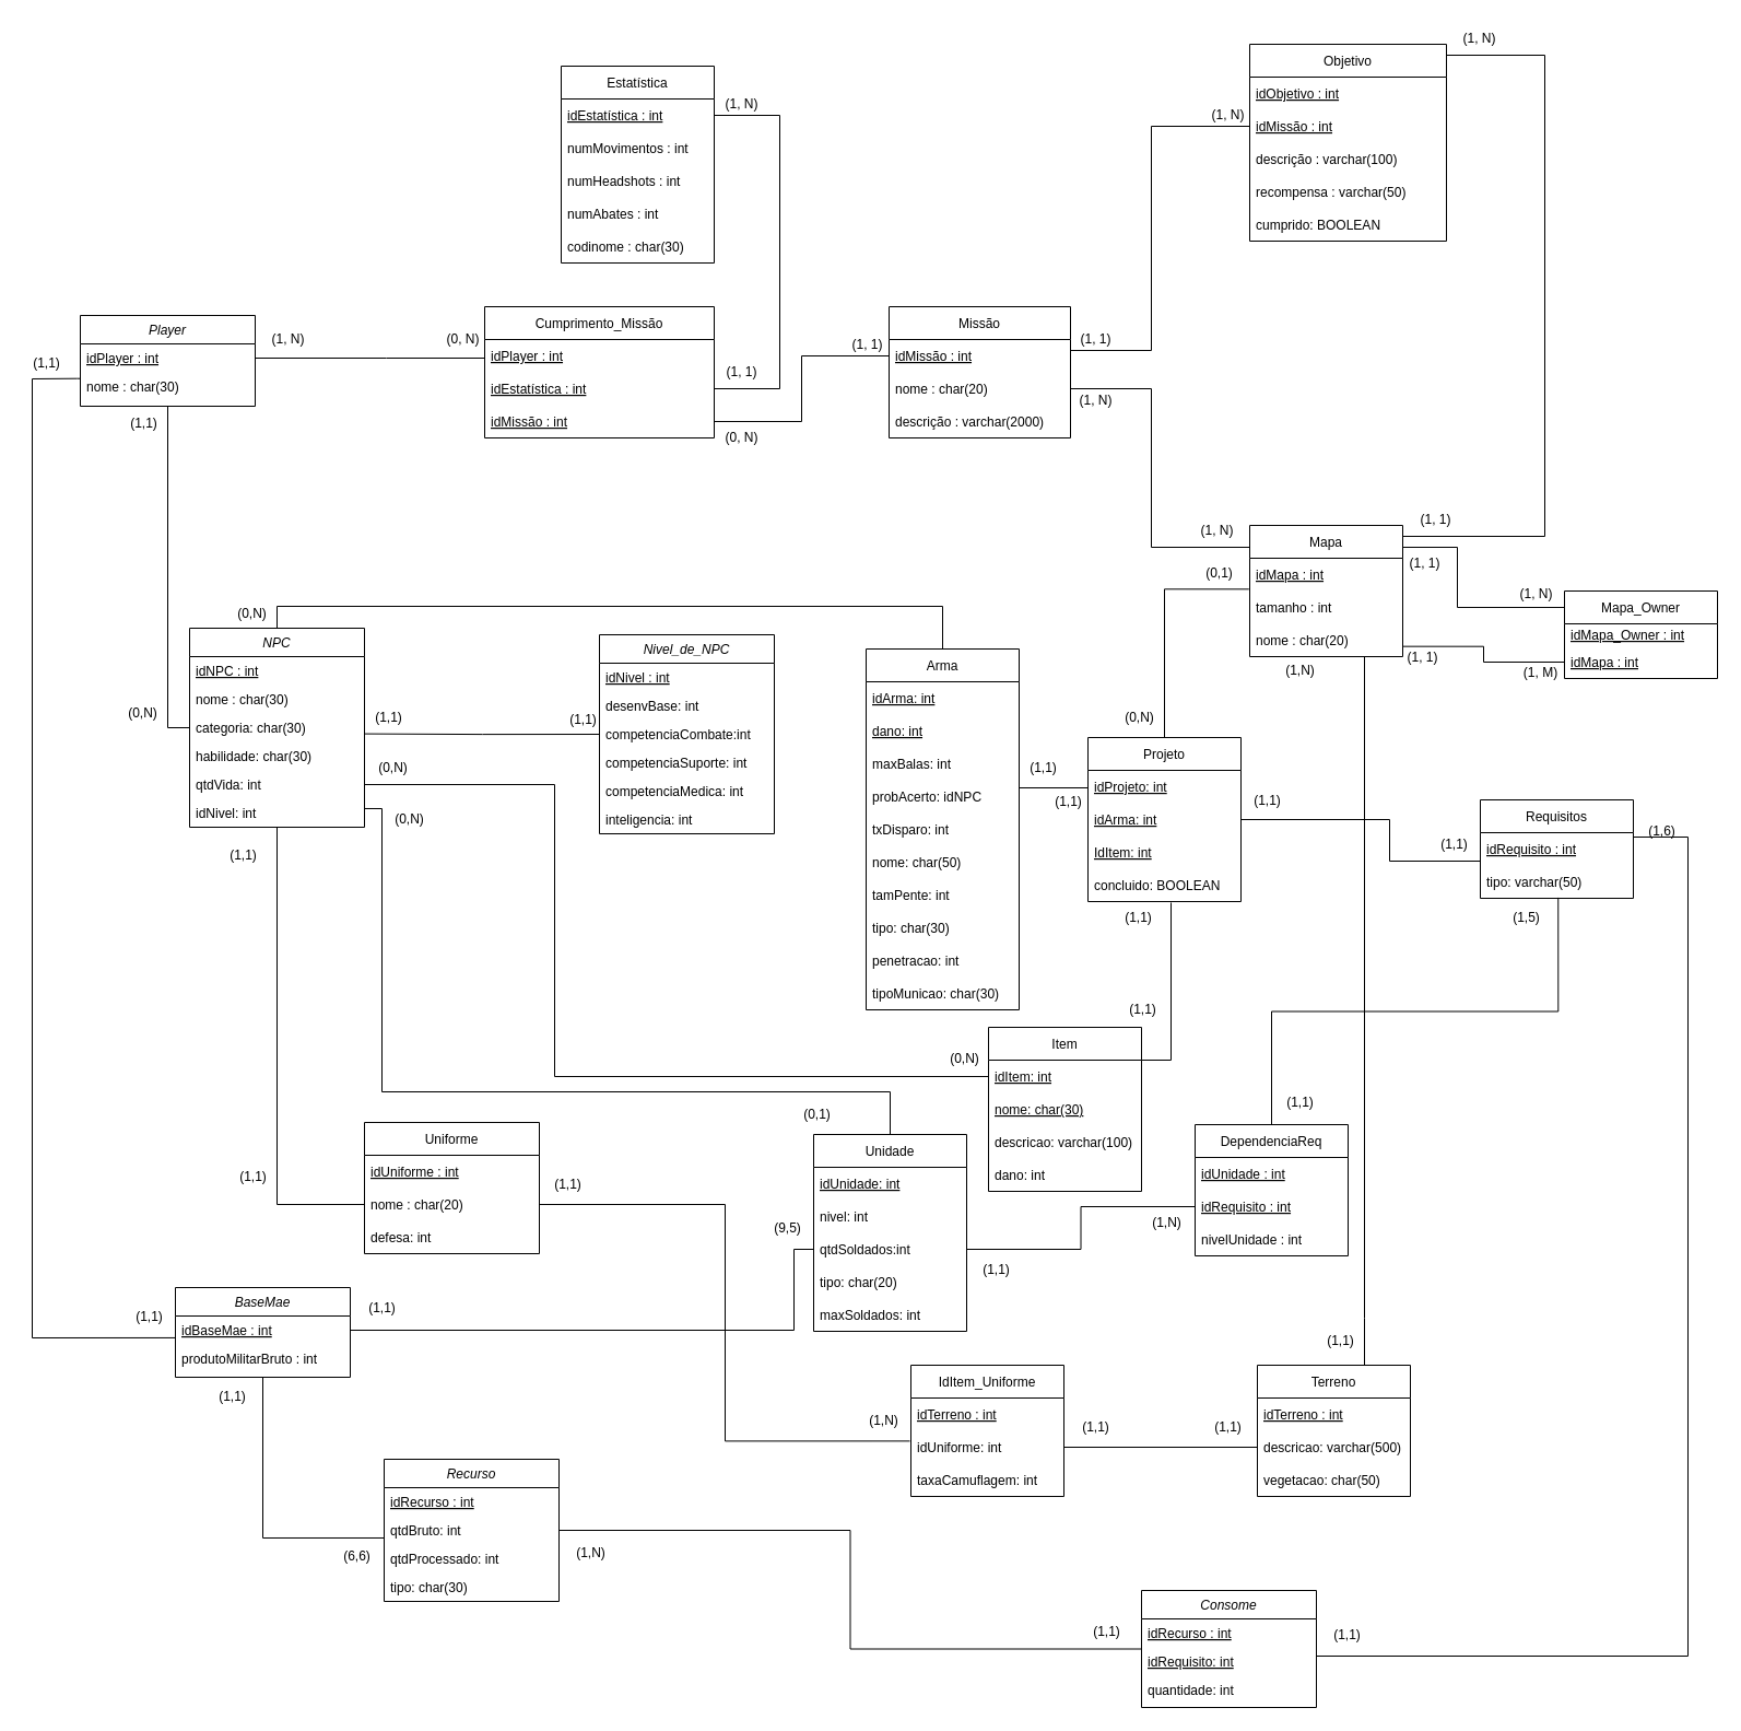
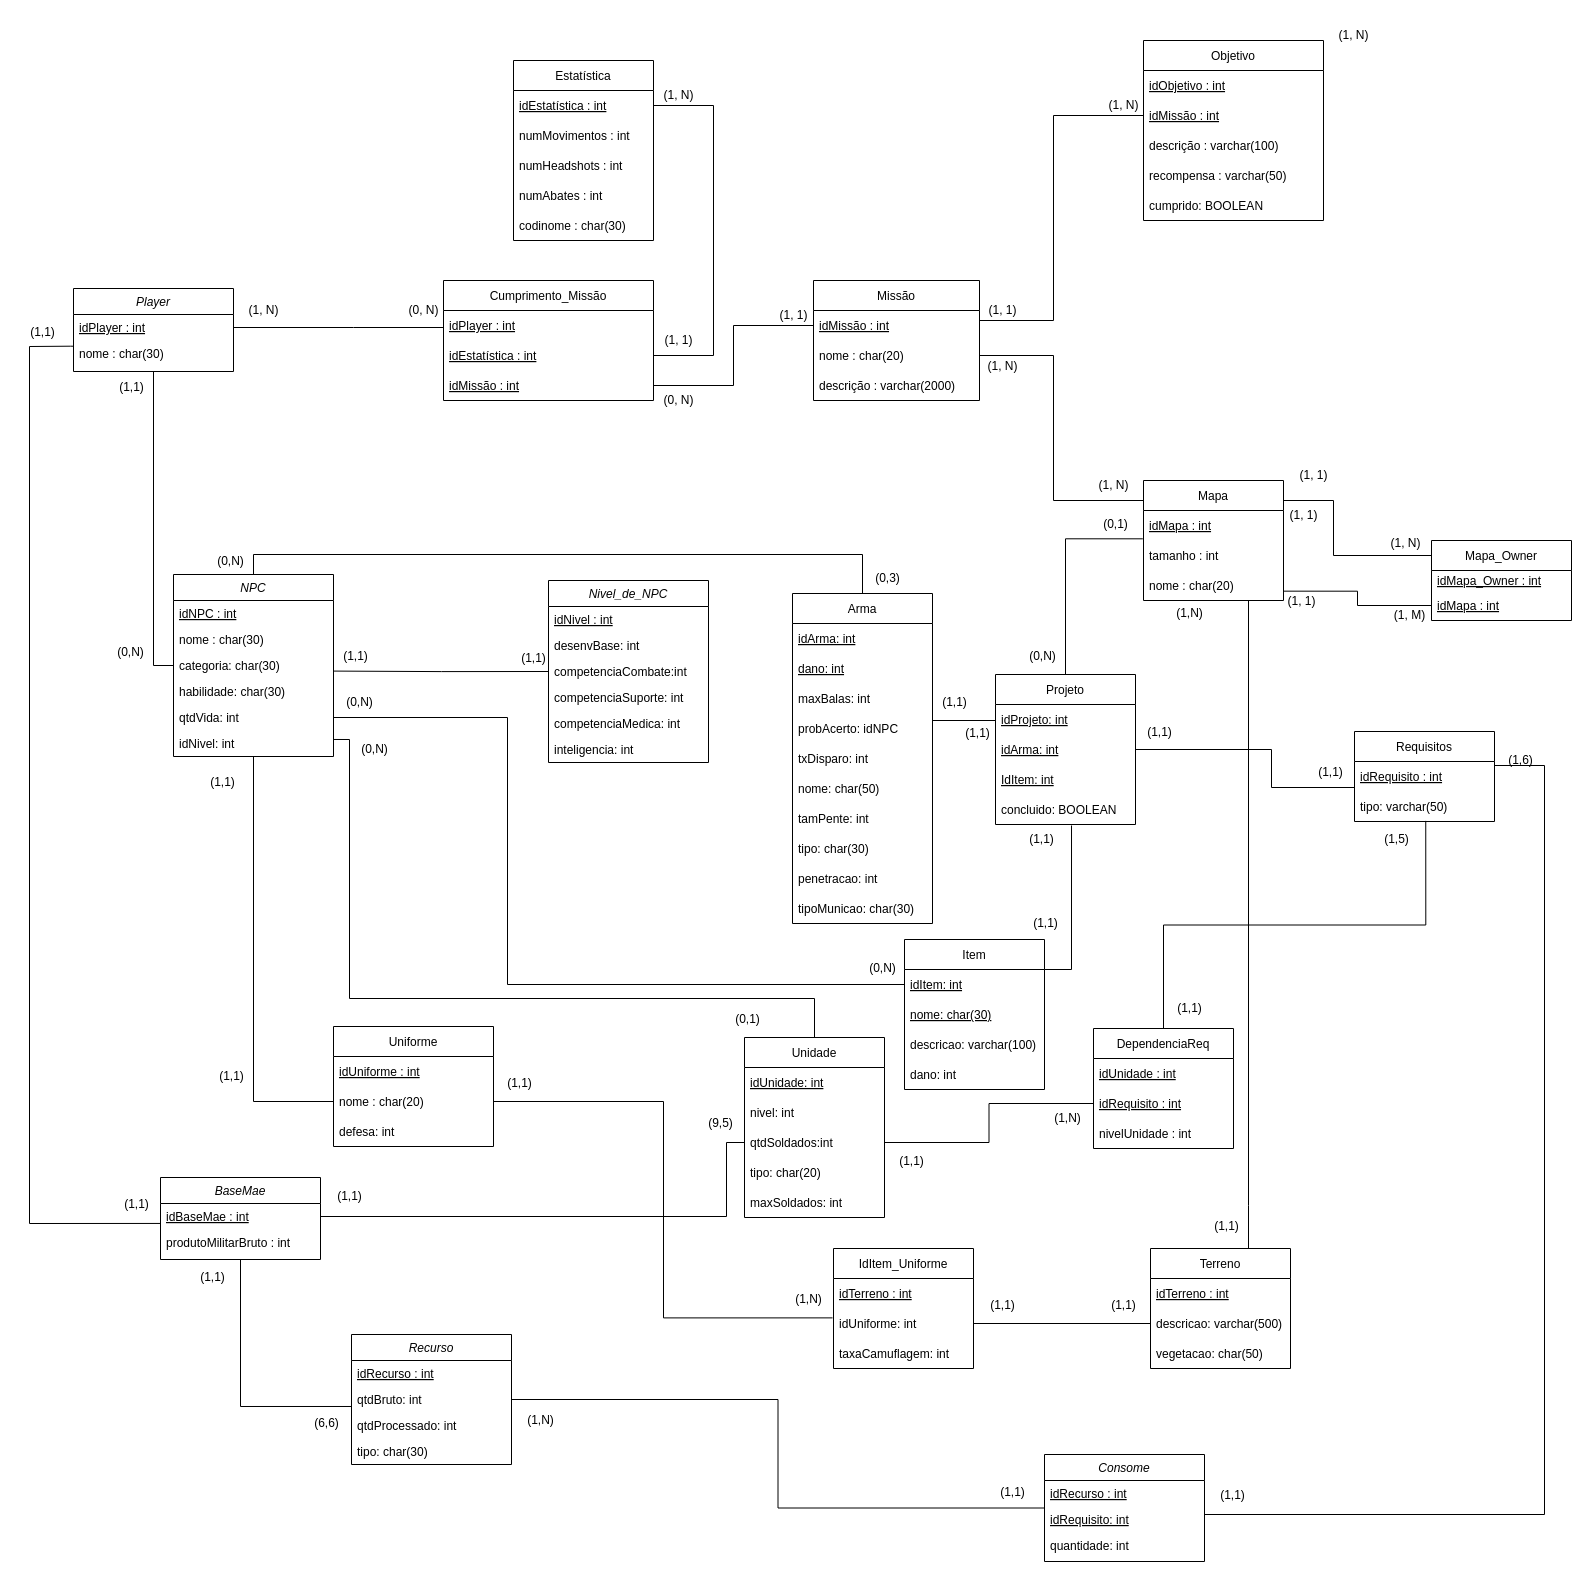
- <mxCell id="21" style="edgeStyle=orthogonalEdgeStyle;rounded=0;orthogonalLoop=1;jettySize=auto;html=1;endArrow=none;endFill=0;" parent="1" source="22" target="28" edge="1"><mxGeometry relative="1" as="geometry"><Array as="points"><mxPoint x="1413" y="50" /><mxPoint x="1413" y="490" /></Array></mxGeometry></mxCell>
+ <mxCell id="142" value="(0,3)" style="text;html=1;align=center;verticalAlign=middle;resizable=0;points=[];autosize=1;strokeColor=none;fillColor=none;" parent="1" vertex="1"><mxGeometry x="865" y="565" width="43" height="26" as="geometry" /></mxCell>
